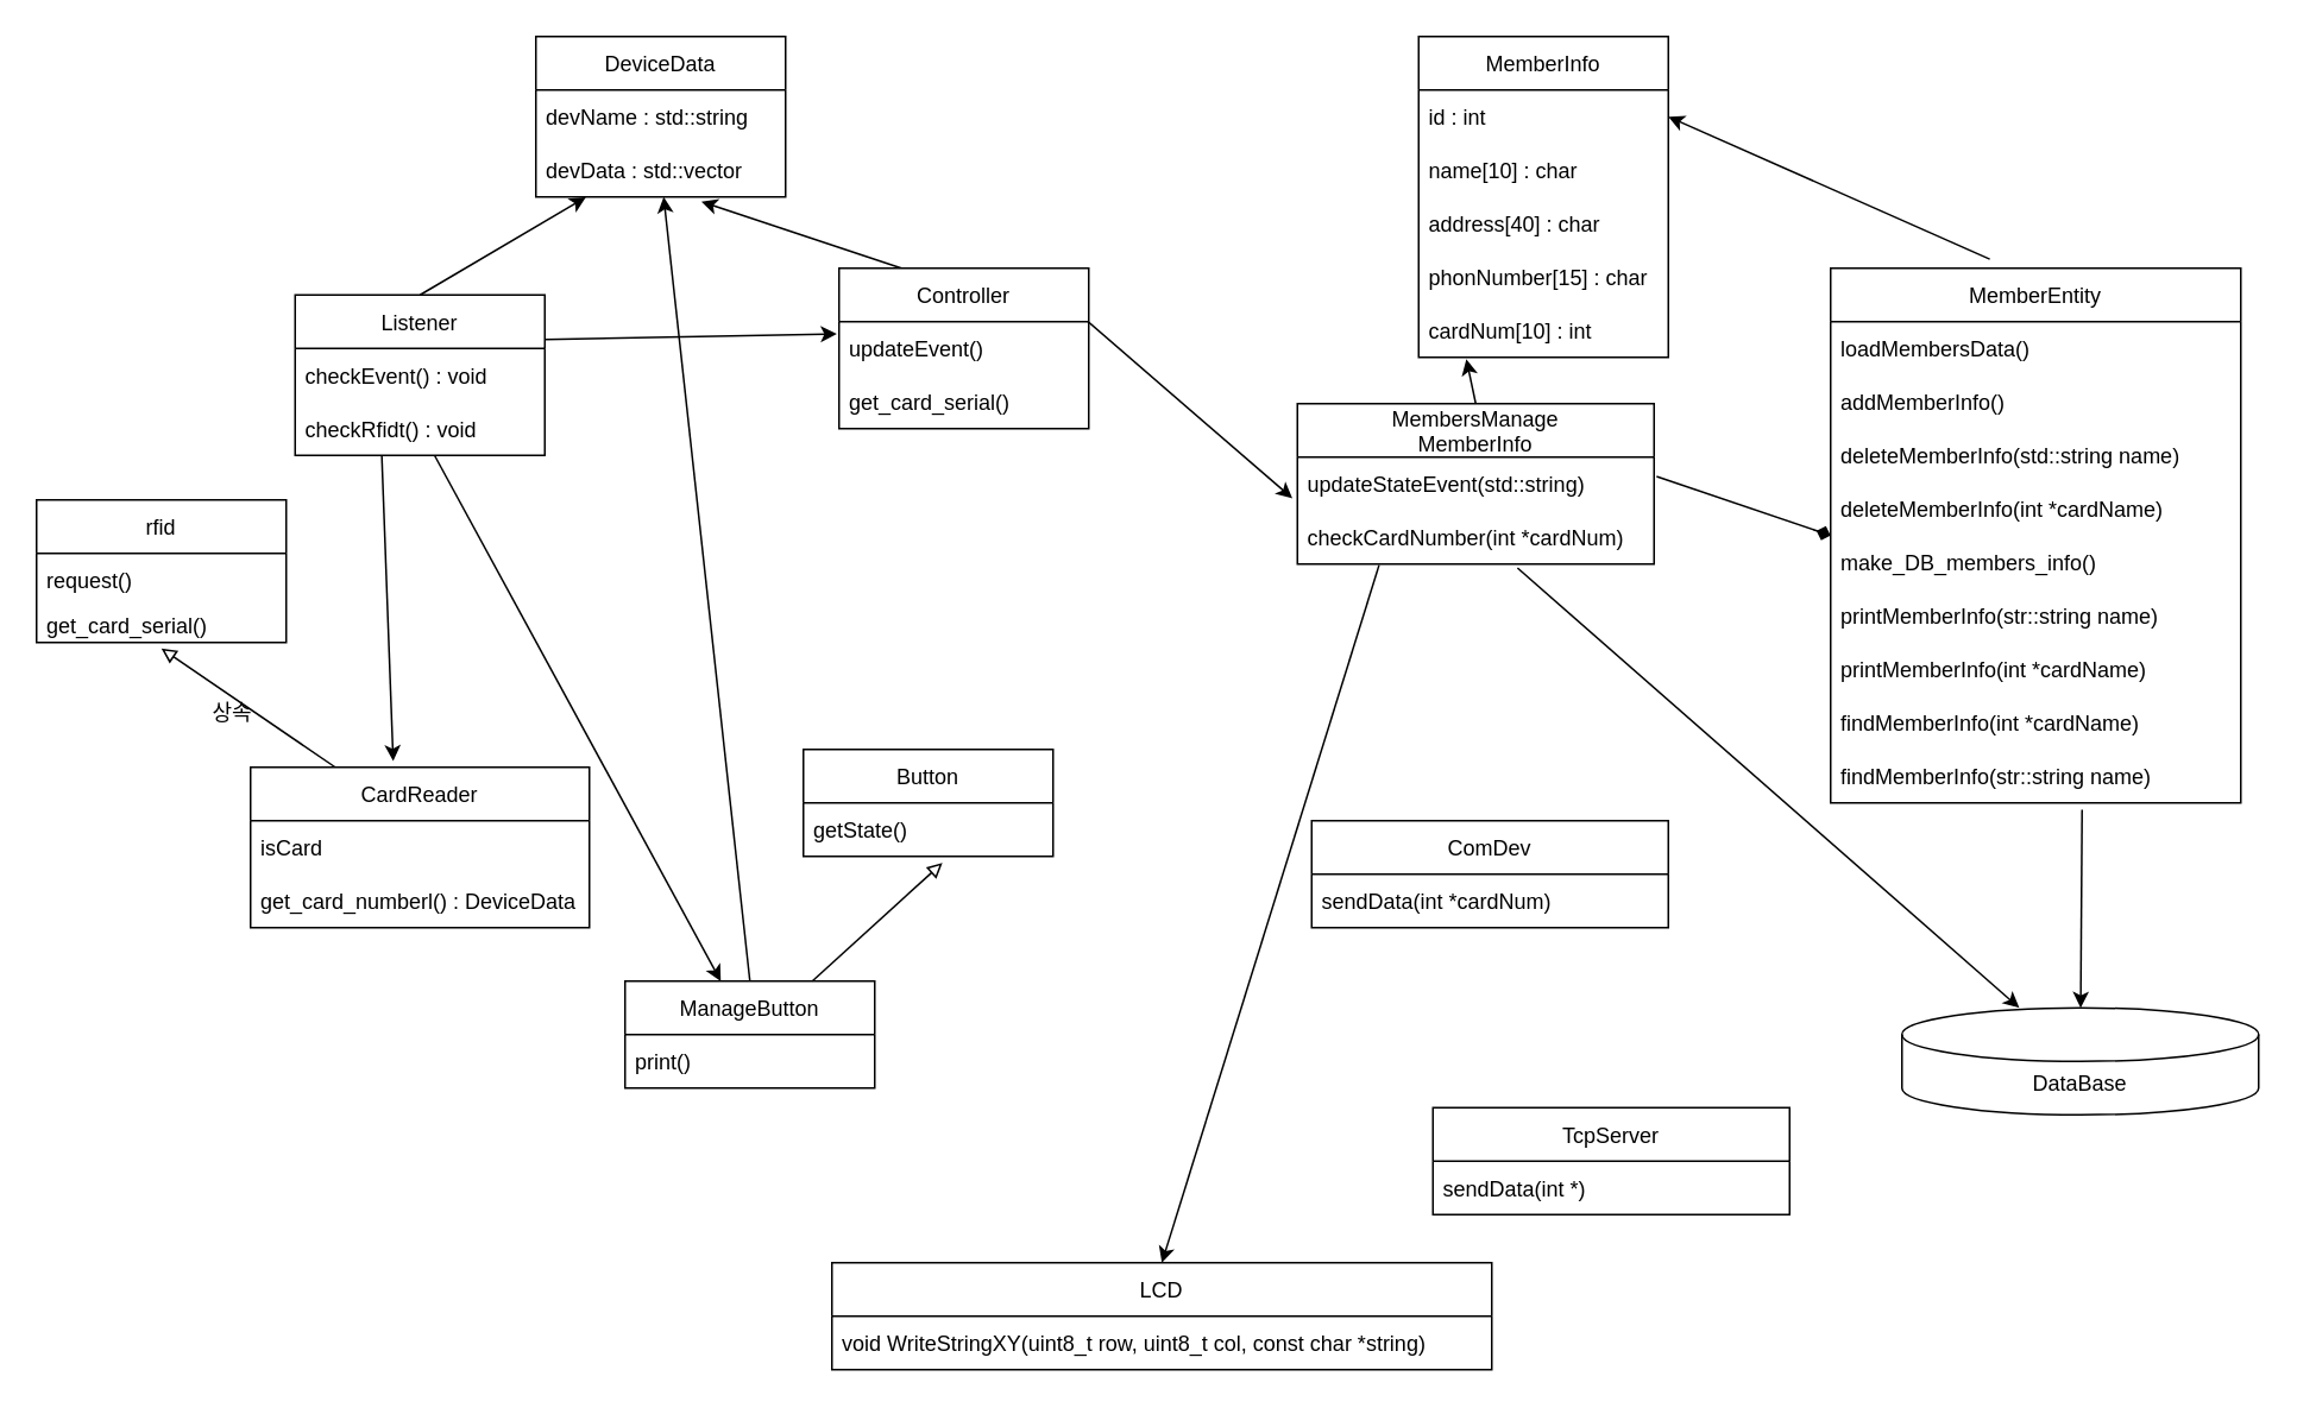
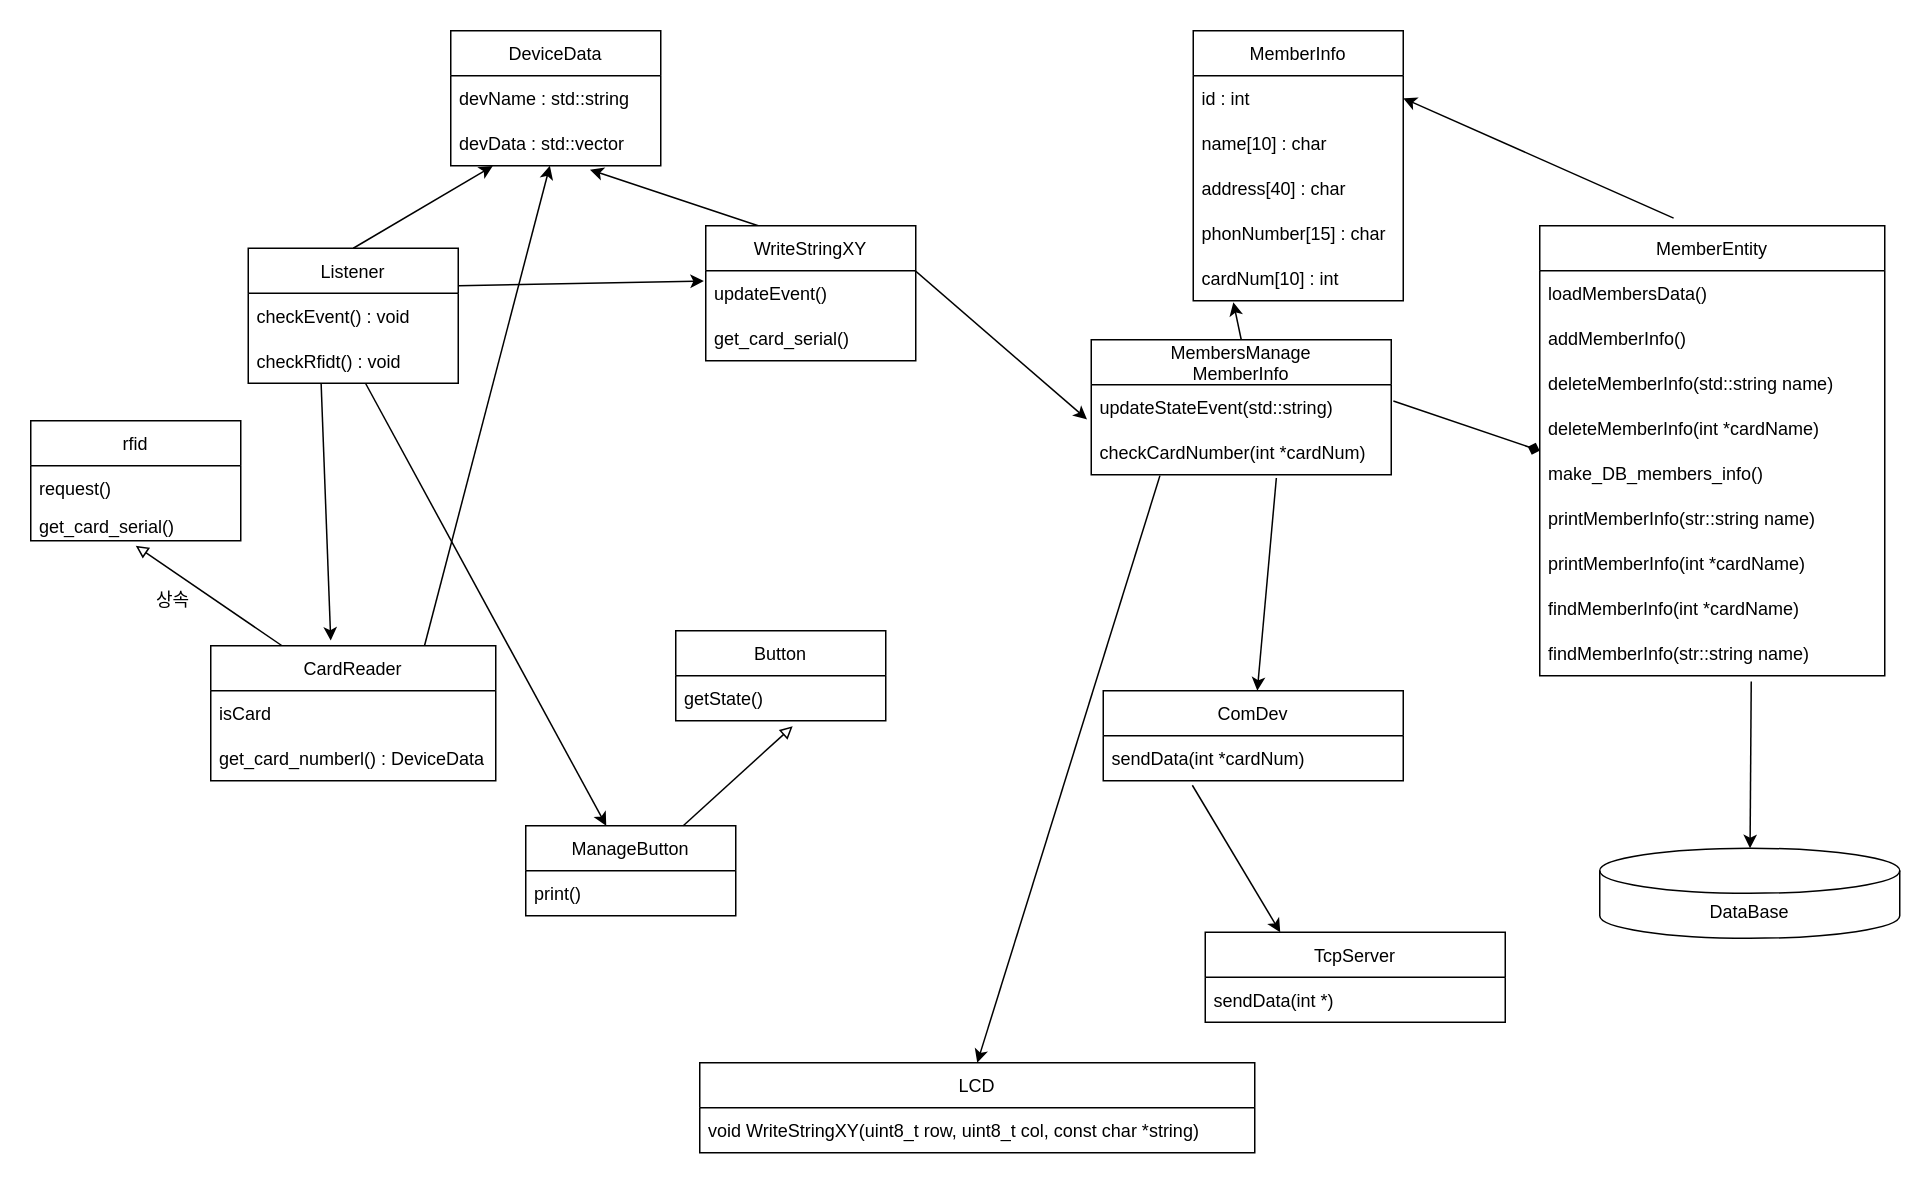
- <mxCell id="14" value="Controller" style="swimlane;fontStyle=0;childLayout=stackLayout;horizontal=1;startSize=30;horizontalStack=0;resizeParent=1;resizeParentMax=0;resizeLast=0;collapsible=1;marginBottom=0;" parent="1" vertex="1"><mxGeometry x="470" y="150" width="140" height="90" as="geometry"><mxRectangle x="220" width="50" height="30" as="alternateBounds" /></mxGeometry></mxCell>
+ <mxCell id="14" value="WriteStringXY" style="swimlane;fontStyle=0;childLayout=stackLayout;horizontal=1;startSize=30;horizontalStack=0;resizeParent=1;resizeParentMax=0;resizeLast=0;collapsible=1;marginBottom=0;" parent="1" vertex="1"><mxGeometry x="470" y="150" width="140" height="90" as="geometry"><mxRectangle x="220" width="50" height="30" as="alternateBounds" /></mxGeometry></mxCell>
+ <mxCell id="23" style="edgeStyle=none;html=1;exitX=0.75;exitY=0;exitDx=0;exitDy=0;endArrow=classic;endFill=1;" parent="1" source="24" target="20" edge="1"><mxGeometry relative="1" as="geometry" /></mxCell>
- <mxCell id="53" style="edgeStyle=none;html=1;exitX=0.5;exitY=0;exitDx=0;exitDy=0;" parent="1" source="54" target="20" edge="1"><mxGeometry relative="1" as="geometry" /></mxCell>
- <mxCell id="27" value="상속" style="text;html=1;strokeColor=none;fillColor=none;align=center;verticalAlign=middle;whiteSpace=wrap;rounded=0;" parent="1" vertex="1"><mxGeometry x="100" y="385" width="60" height="30" as="geometry" /></mxCell>
+ <mxCell id="27" value="상속" style="text;html=1;strokeColor=none;fillColor=none;align=center;verticalAlign=middle;whiteSpace=wrap;rounded=0;" parent="1" vertex="1"><mxGeometry x="85" y="385" width="60" height="30" as="geometry" /></mxCell>
- <mxCell id="38" style="edgeStyle=none;html=1;exitX=0.617;exitY=1.073;exitDx=0;exitDy=0;exitPerimeter=0;" parent="1" source="41" target="29" edge="1"><mxGeometry relative="1" as="geometry" /></mxCell>
+ <mxCell id="38" style="edgeStyle=none;html=1;exitX=0.617;exitY=1.073;exitDx=0;exitDy=0;exitPerimeter=0;" parent="1" source="41" target="61" edge="1"><mxGeometry relative="1" as="geometry" /></mxCell>
+ <mxCell id="60" style="edgeStyle=none;html=1;exitX=0.297;exitY=1.1;exitDx=0;exitDy=0;exitPerimeter=0;entryX=0.25;entryY=0;entryDx=0;entryDy=0;" parent="1" source="62" target="63" edge="1"><mxGeometry relative="1" as="geometry"><mxPoint x="810" y="619.8" as="targetPoint" /><mxPoint x="834.2" y="534.01" as="sourcePoint" /></mxGeometry></mxCell>
